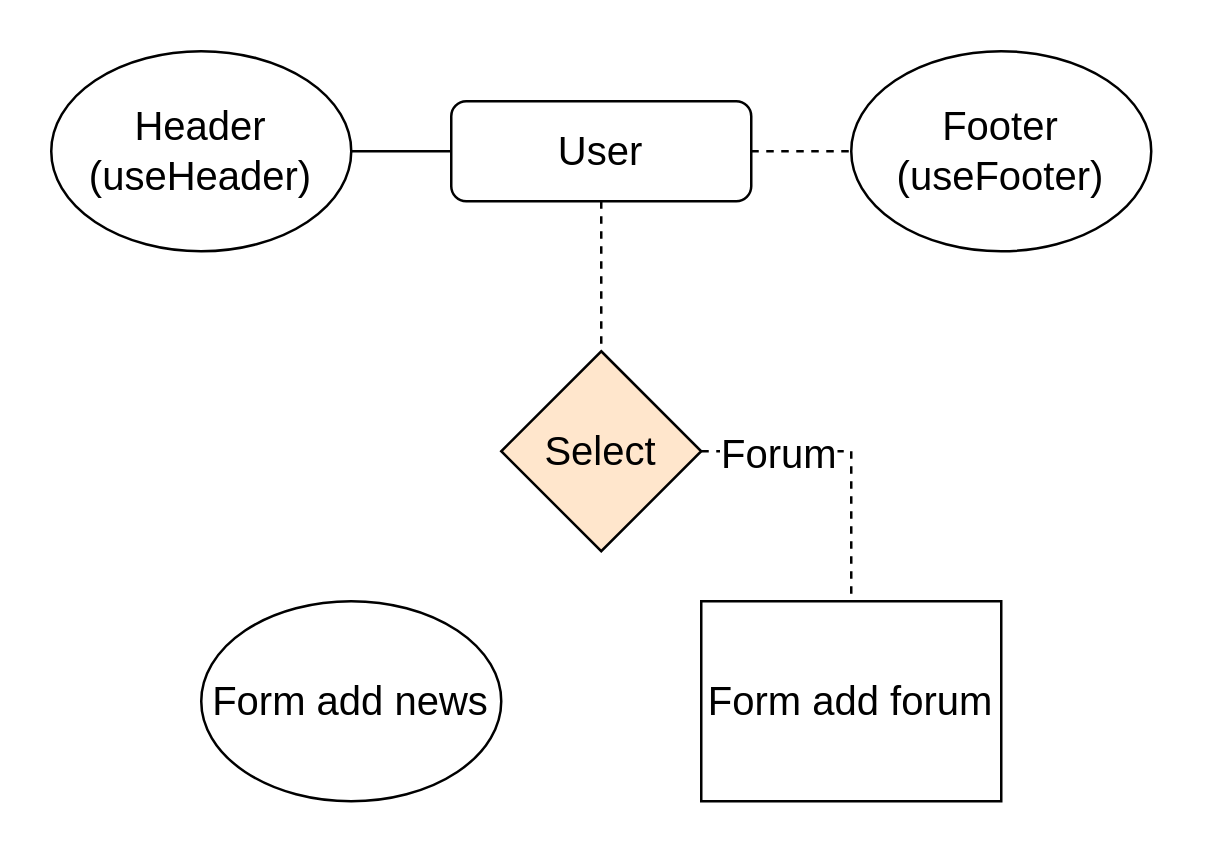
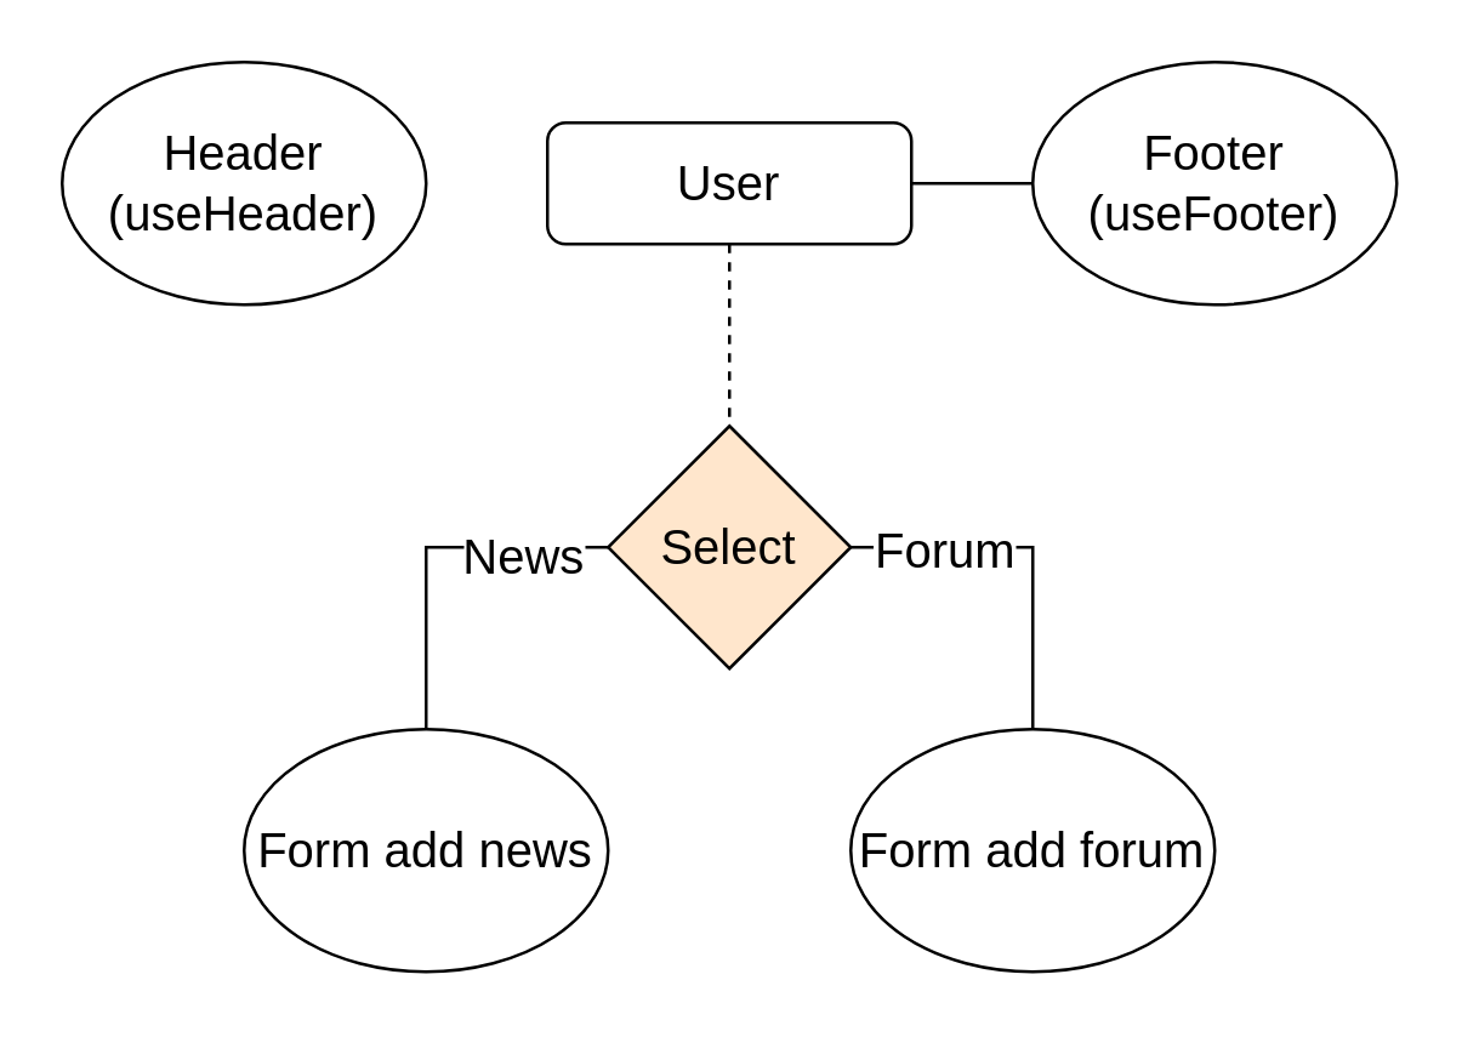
- <mxCell id="3" value="" style="endArrow=none;html=1;rounded=0;fontSize=16;entryX=0;entryY=0.5;entryDx=0;entryDy=0;exitX=1;exitY=0.5;exitDx=0;exitDy=0;" edge="1" parent="1" source="4" target="2"><mxGeometry width="50" height="50" relative="1" as="geometry"><mxPoint x="210" y="310" as="sourcePoint" /><mxPoint x="260" y="260" as="targetPoint" /></mxGeometry></mxCell>
- <mxCell id="6" value="" style="endArrow=none;html=1;rounded=0;fontSize=16;exitX=1;exitY=0.5;exitDx=0;exitDy=0;entryX=0;entryY=0.5;entryDx=0;entryDy=0;dashed=1;" edge="1" parent="1" source="2" target="5"><mxGeometry width="50" height="50" relative="1" as="geometry"><mxPoint x="210" y="300" as="sourcePoint" /><mxPoint x="260" y="250" as="targetPoint" /></mxGeometry></mxCell>
+ <mxCell id="6" value="" style="endArrow=none;html=1;rounded=0;fontSize=16;exitX=1;exitY=0.5;exitDx=0;exitDy=0;entryX=0;entryY=0.5;entryDx=0;entryDy=0;" edge="1" parent="1" source="2" target="5"><mxGeometry width="50" height="50" relative="1" as="geometry"><mxPoint x="210" y="300" as="sourcePoint" /><mxPoint x="260" y="250" as="targetPoint" /></mxGeometry></mxCell>
+ <mxCell id="9" value="" style="endArrow=none;html=1;rounded=0;fontSize=16;exitX=0;exitY=0.5;exitDx=0;exitDy=0;entryX=0.5;entryY=0;entryDx=0;entryDy=0;" edge="1" parent="1" source="7" target="11"><mxGeometry width="50" height="50" relative="1" as="geometry"><mxPoint x="210" y="290" as="sourcePoint" /><mxPoint x="100" y="240" as="targetPoint" /><Array as="points"><mxPoint x="140" y="180" /></Array></mxGeometry></mxCell>
+ <mxCell id="10" value="News" style="edgeLabel;html=1;align=center;verticalAlign=middle;resizable=0;points=[];fontSize=16;" vertex="1" connectable="0" parent="9"><mxGeometry x="-0.512" y="2" relative="1" as="geometry"><mxPoint as="offset" /></mxGeometry></mxCell>
- <mxCell id="12" value="" style="endArrow=none;html=1;rounded=0;fontSize=16;exitX=1;exitY=0.5;exitDx=0;exitDy=0;entryX=0.5;entryY=0;entryDx=0;entryDy=0;dashed=1;" edge="1" parent="1" source="7" target="14"><mxGeometry width="50" height="50" relative="1" as="geometry"><mxPoint x="210" y="290" as="sourcePoint" /><mxPoint x="340" y="240" as="targetPoint" /><Array as="points"><mxPoint x="340" y="180" /></Array></mxGeometry></mxCell>
+ <mxCell id="12" value="" style="endArrow=none;html=1;rounded=0;fontSize=16;exitX=1;exitY=0.5;exitDx=0;exitDy=0;entryX=0.5;entryY=0;entryDx=0;entryDy=0;" edge="1" parent="1" source="7" target="14"><mxGeometry width="50" height="50" relative="1" as="geometry"><mxPoint x="210" y="290" as="sourcePoint" /><mxPoint x="340" y="240" as="targetPoint" /><Array as="points"><mxPoint x="340" y="180" /></Array></mxGeometry></mxCell>
- <mxCell id="14" value="Form add forum" style="whiteSpace=wrap;html=1;fontSize=16;rounded=0;" vertex="1" parent="1"><mxGeometry x="280" y="240" width="120" height="80" as="geometry" /></mxCell>
+ <mxCell id="14" value="Form add forum" style="ellipse;whiteSpace=wrap;html=1;fontSize=16;" vertex="1" parent="1"><mxGeometry x="280" y="240" width="120" height="80" as="geometry" /></mxCell>
